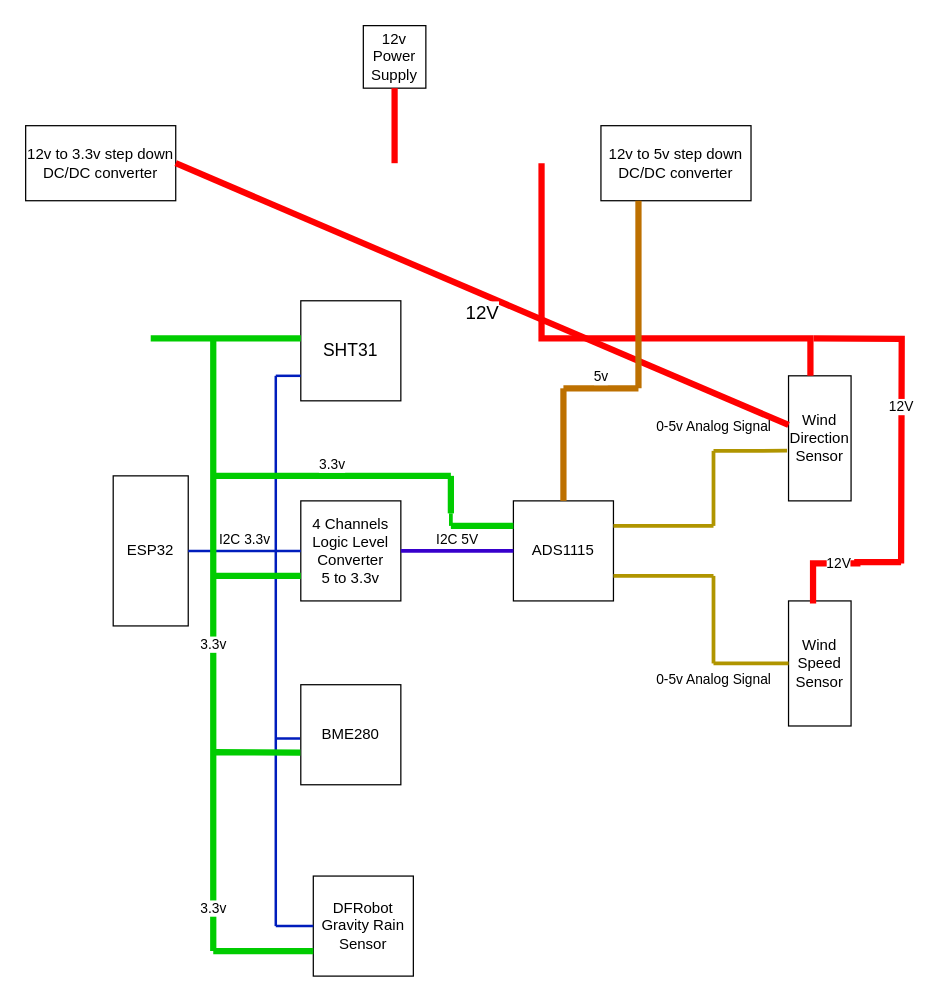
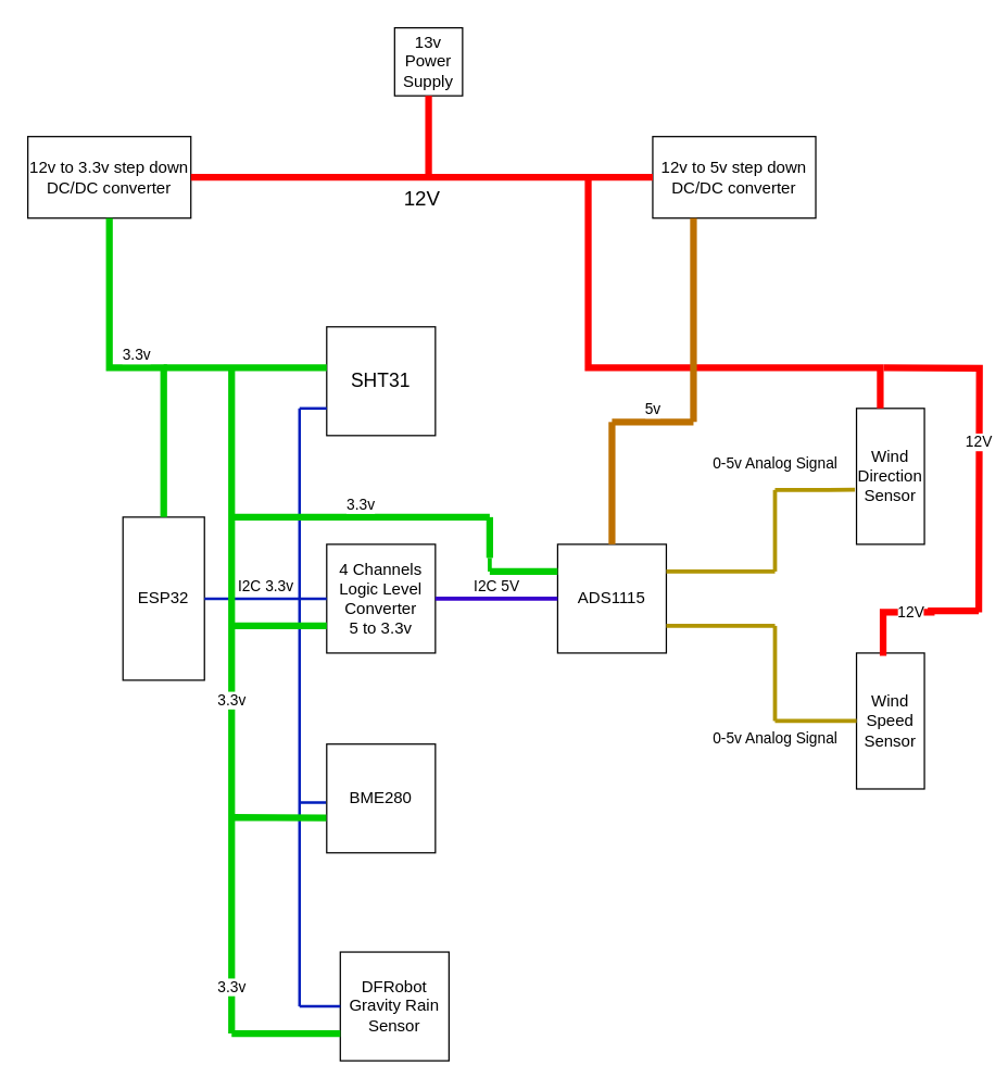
- <mxCell id="24" value="12v Power Supply" style="whiteSpace=wrap;html=1;aspect=fixed;fontFamily=Helvetica;fontStyle=0" vertex="1" parent="1"><mxGeometry x="290" y="20" width="50" height="50" as="geometry" /></mxCell>
+ <mxCell id="24" value="13v Power Supply" style="whiteSpace=wrap;html=1;aspect=fixed;fontFamily=Helvetica;fontStyle=0" vertex="1" parent="1"><mxGeometry x="290" y="20" width="50" height="50" as="geometry" /></mxCell>
- <mxCell id="27" value="12V" style="endArrow=none;html=1;rounded=0;exitX=1;exitY=0.5;exitDx=0;exitDy=0;strokeColor=#FF0000;strokeWidth=5;labelPosition=center;verticalLabelPosition=bottom;align=center;verticalAlign=top;fontSize=15;fontFamily=Helvetica;fontStyle=0;" edge="1" parent="1" source="25" target="6"><mxGeometry width="50" height="50" relative="1" as="geometry"><mxPoint x="340" y="270" as="sourcePoint" /><mxPoint x="320" y="130" as="targetPoint" /><mxPoint as="offset" /></mxGeometry></mxCell>
+ <mxCell id="27" value="12V" style="endArrow=none;html=1;rounded=0;exitX=1;exitY=0.5;exitDx=0;exitDy=0;entryX=0;entryY=0.5;entryDx=0;entryDy=0;strokeColor=#FF0000;strokeWidth=5;labelPosition=center;verticalLabelPosition=bottom;align=center;verticalAlign=top;fontSize=15;fontFamily=Helvetica;fontStyle=0" edge="1" parent="1" source="25" target="26"><mxGeometry width="50" height="50" relative="1" as="geometry"><mxPoint x="340" y="270" as="sourcePoint" /><mxPoint x="320" y="130" as="targetPoint" /><mxPoint as="offset" /></mxGeometry></mxCell>
+ <mxCell id="32" value="3.3v" style="endArrow=none;html=1;rounded=0;exitX=0.5;exitY=1;exitDx=0;exitDy=0;edgeStyle=orthogonalEdgeStyle;entryX=0;entryY=0.5;entryDx=0;entryDy=0;fillColor=#6d8764;strokeColor=#00CC00;strokeWidth=5;labelPosition=center;verticalLabelPosition=top;align=center;verticalAlign=bottom;fontFamily=Helvetica;fontStyle=0" edge="1" parent="1" source="25" target="2"><mxGeometry width="50" height="50" relative="1" as="geometry"><mxPoint x="250" y="200" as="sourcePoint" /><mxPoint x="80" y="220" as="targetPoint" /><Array as="points"><mxPoint x="80" y="270" /><mxPoint x="120" y="270" /></Array></mxGeometry></mxCell>
